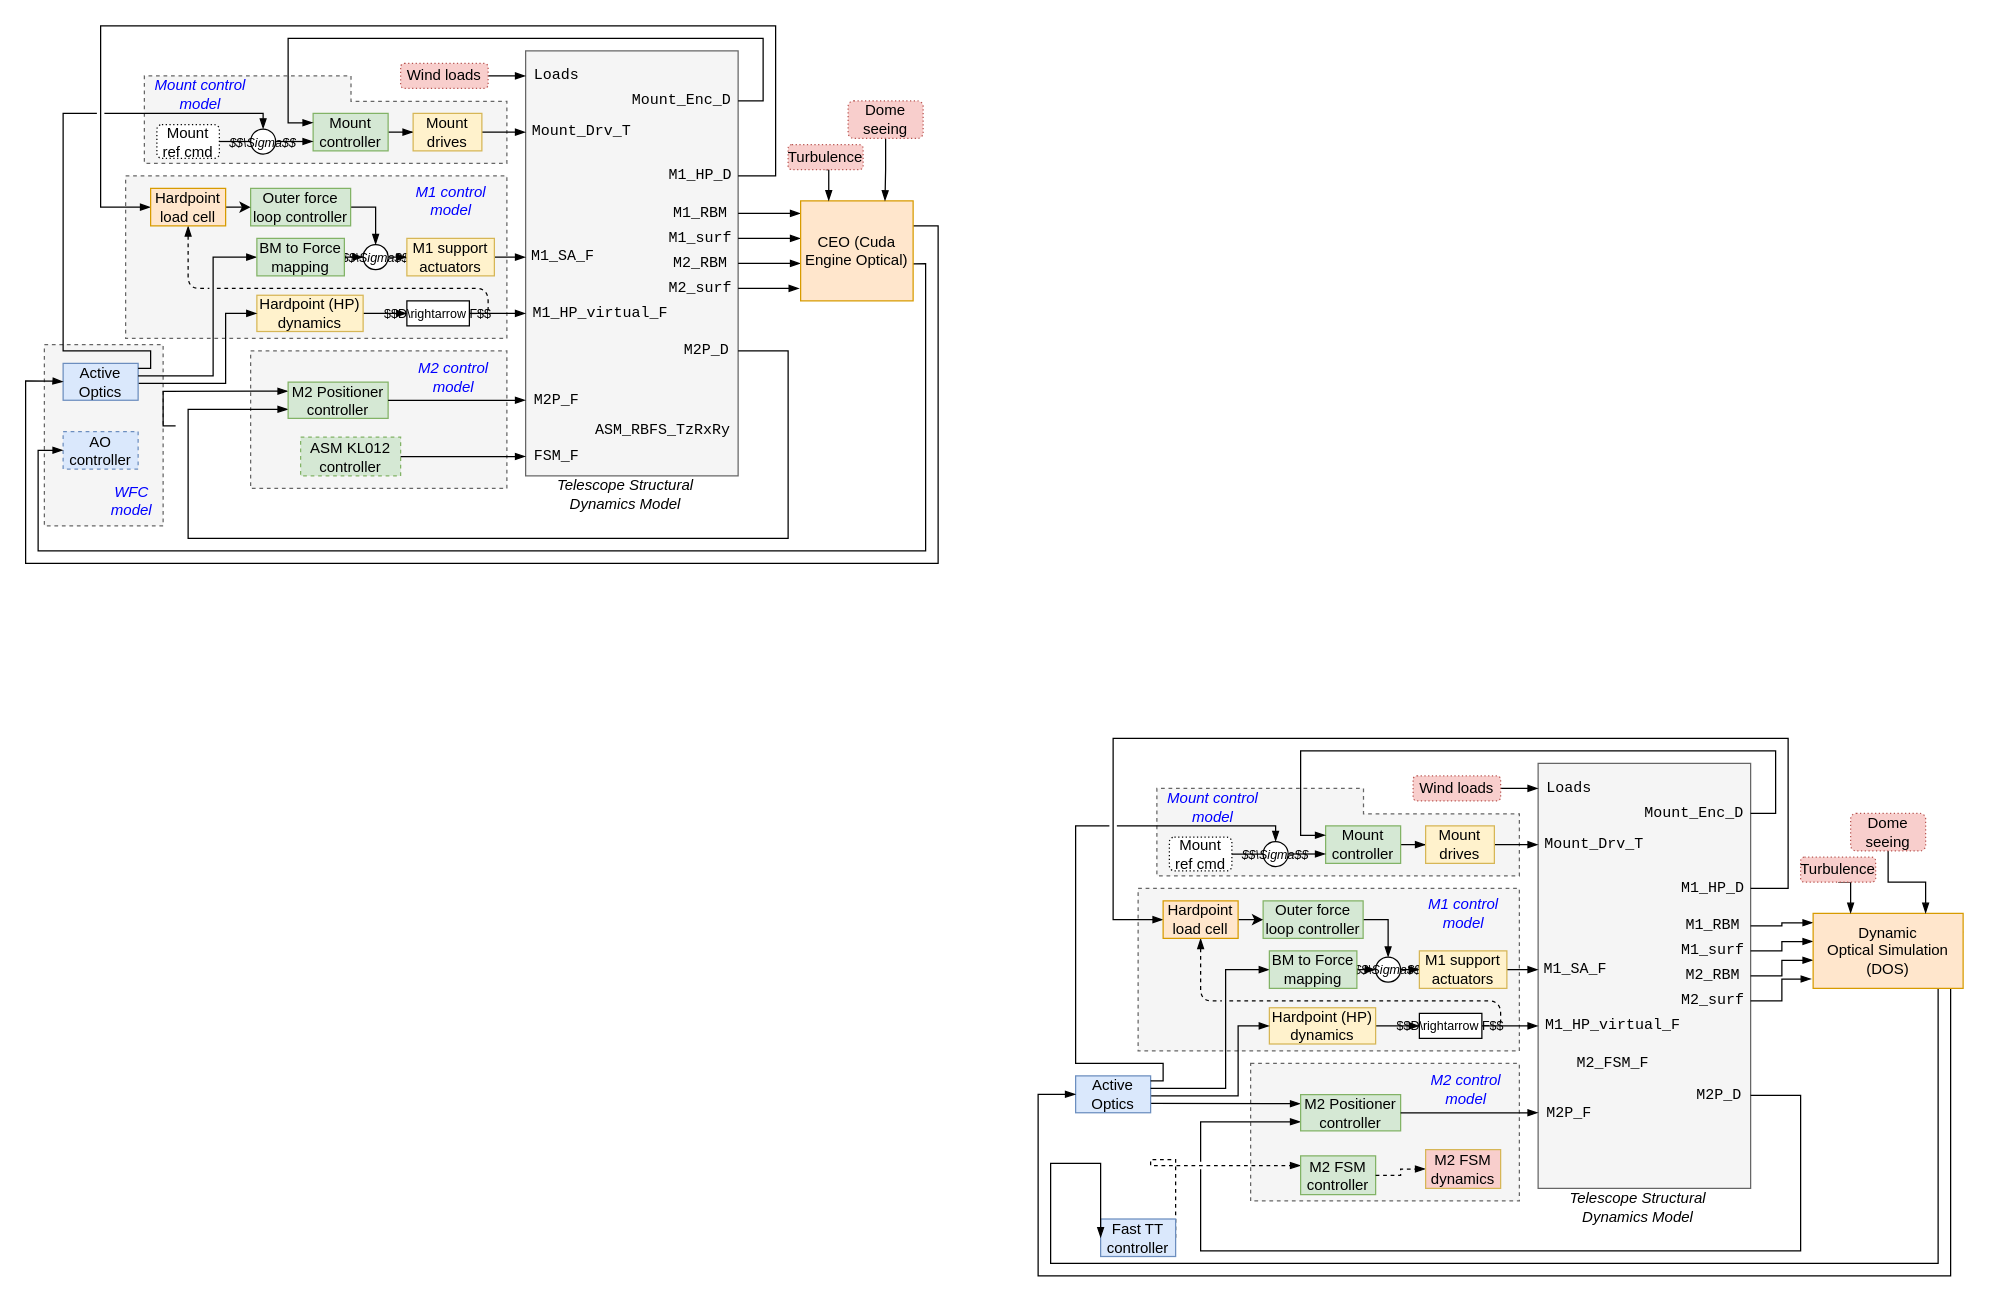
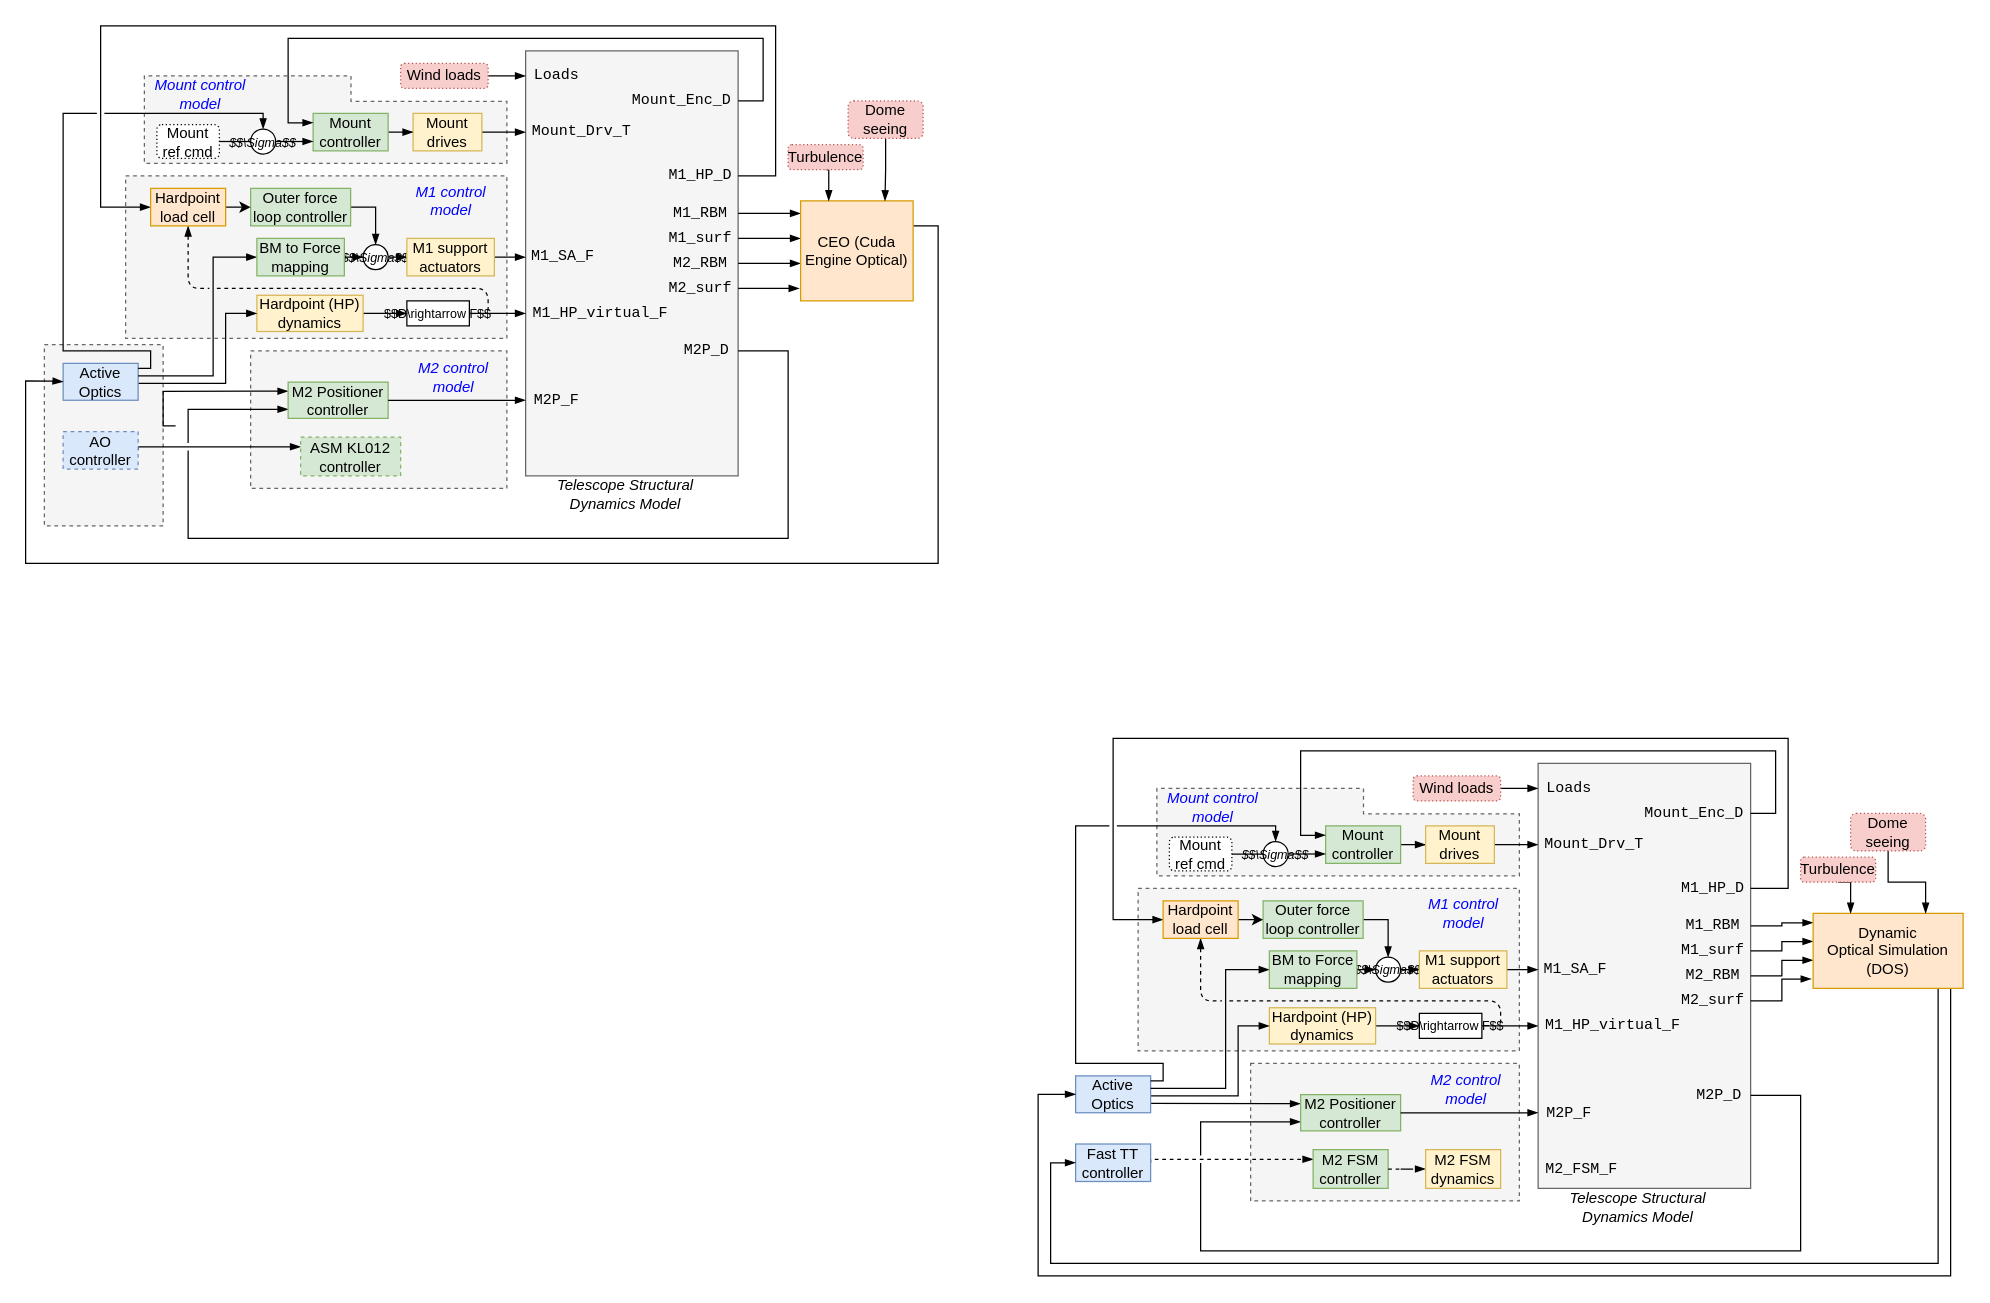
- <mxCell id="18" value="ASM_RBFS_TzRxRy" style="text;html=1;strokeColor=none;fillColor=none;align=center;verticalAlign=middle;whiteSpace=wrap;rounded=0;fontFamily=Courier New;fontSize=12;" parent="1" vertex="1"><mxGeometry x="470" y="334" width="120" height="20" as="geometry" /></mxCell>
+ <mxCell id="12" style="edgeStyle=orthogonalEdgeStyle;rounded=0;orthogonalLoop=1;jettySize=auto;html=1;entryX=0;entryY=0.25;entryDx=0;entryDy=0;entryPerimeter=0;exitX=1;exitY=0.5;exitDx=0;exitDy=0;endArrow=blockThin;endFill=1;" parent="1" source="35" target="13" edge="1"><mxGeometry relative="1" as="geometry"><mxPoint x="160" y="357" as="sourcePoint" /><mxPoint x="200" y="350" as="targetPoint" /><Array as="points"><mxPoint x="110" y="357" /></Array></mxGeometry></mxCell>
- <mxCell id="58" value="" style="edgeStyle=orthogonalEdgeStyle;rounded=0;jumpStyle=gap;orthogonalLoop=1;jettySize=auto;html=1;endArrow=blockThin;endFill=1;entryX=0;entryY=0.5;entryDx=0;entryDy=0;" parent="1" source="13" target="34" edge="1"><mxGeometry relative="1" as="geometry"><mxPoint x="330" y="364.5" as="targetPoint" /></mxGeometry></mxCell>
- <mxCell id="34" value="FSM_F" style="text;html=1;strokeColor=none;fillColor=none;align=center;verticalAlign=middle;whiteSpace=wrap;rounded=0;fontFamily=Courier New;fontSize=12;" parent="1" vertex="1"><mxGeometry x="420" y="354.5" width="50" height="20" as="geometry" /></mxCell>
- <mxCell id="149" value="WFC&lt;br&gt;model" style="text;html=1;strokeColor=none;fillColor=none;align=center;verticalAlign=middle;whiteSpace=wrap;rounded=0;fontFamily=Helvetica;fontSize=12;fontStyle=2;fontColor=#0000FF;" parent="1" vertex="1"><mxGeometry x="80" y="380" width="50" height="40" as="geometry" /></mxCell>
- <mxCell id="52" style="edgeStyle=orthogonalEdgeStyle;rounded=0;jumpStyle=gap;orthogonalLoop=1;jettySize=auto;html=1;exitX=0.994;exitY=0.629;exitDx=0;exitDy=0;exitPerimeter=0;entryX=0;entryY=0.5;entryDx=0;entryDy=0;endArrow=blockThin;endFill=1;" parent="1" source="56" target="35" edge="1"><mxGeometry relative="1" as="geometry"><mxPoint x="460" y="610" as="targetPoint" /><mxPoint x="689.5" y="252" as="sourcePoint" /><Array as="points"><mxPoint x="740" y="210" /><mxPoint x="740" y="440" /><mxPoint y="440" x="30" /><mxPoint y="360" x="30" /></Array></mxGeometry></mxCell>
- <mxCell id="106" value="M2_FSM_F" style="text;html=1;strokeColor=none;fillColor=none;align=center;verticalAlign=middle;whiteSpace=wrap;rounded=0;fontFamily=Courier New;fontSize=12;" parent="1" vertex="1"><mxGeometry x="1255" y="839.5" width="70" height="20" as="geometry" /></mxCell>
+ <mxCell id="106" value="M2_FSM_F" style="text;html=1;strokeColor=none;fillColor=none;align=center;verticalAlign=middle;whiteSpace=wrap;rounded=0;fontFamily=Courier New;fontSize=12;" parent="1" vertex="1"><mxGeometry x="1230" y="924.5" width="70" height="20" as="geometry" /></mxCell>
- <mxCell id="131" value="M2 FSM&lt;br&gt;dynamics" style="rounded=0;whiteSpace=wrap;html=1;align=center;fillColor=#f8cecc;strokeColor=#d6b656;" parent="1" vertex="1"><mxGeometry x="1140" y="919" width="60" height="31" as="geometry" /></mxCell>
+ <mxCell id="131" value="M2 FSM&lt;br&gt;dynamics" style="rounded=0;whiteSpace=wrap;html=1;align=center;fillColor=#fff2cc;strokeColor=#d6b656;" parent="1" vertex="1"><mxGeometry x="1140" y="919" width="60" height="31" as="geometry" /></mxCell>
- <mxCell id="86" value="M2 FSM&lt;br&gt;controller" style="rounded=0;whiteSpace=wrap;html=1;align=center;fillColor=#d5e8d4;strokeColor=#82b366;" parent="1" vertex="1"><mxGeometry x="1040" y="924" width="60" height="31" as="geometry" /></mxCell>
+ <mxCell id="86" value="M2 FSM&lt;br&gt;controller" style="rounded=0;whiteSpace=wrap;html=1;align=center;fillColor=#d5e8d4;strokeColor=#82b366;" parent="1" vertex="1"><mxGeometry x="1050" y="919" width="60" height="31" as="geometry" /></mxCell>
- <mxCell id="107" value="Fast TT&lt;br&gt;controller" style="rounded=0;whiteSpace=wrap;html=1;align=center;labelBackgroundColor=none;fillColor=#dae8fc;strokeColor=#6c8ebf;" parent="1" vertex="1"><mxGeometry x="880" y="974.5" width="60" height="30" as="geometry" /></mxCell>
+ <mxCell id="107" value="Fast TT&lt;br&gt;controller" style="rounded=0;whiteSpace=wrap;html=1;align=center;labelBackgroundColor=none;fillColor=#dae8fc;strokeColor=#6c8ebf;" parent="1" vertex="1"><mxGeometry x="860" y="914.5" width="60" height="30" as="geometry" /></mxCell>
